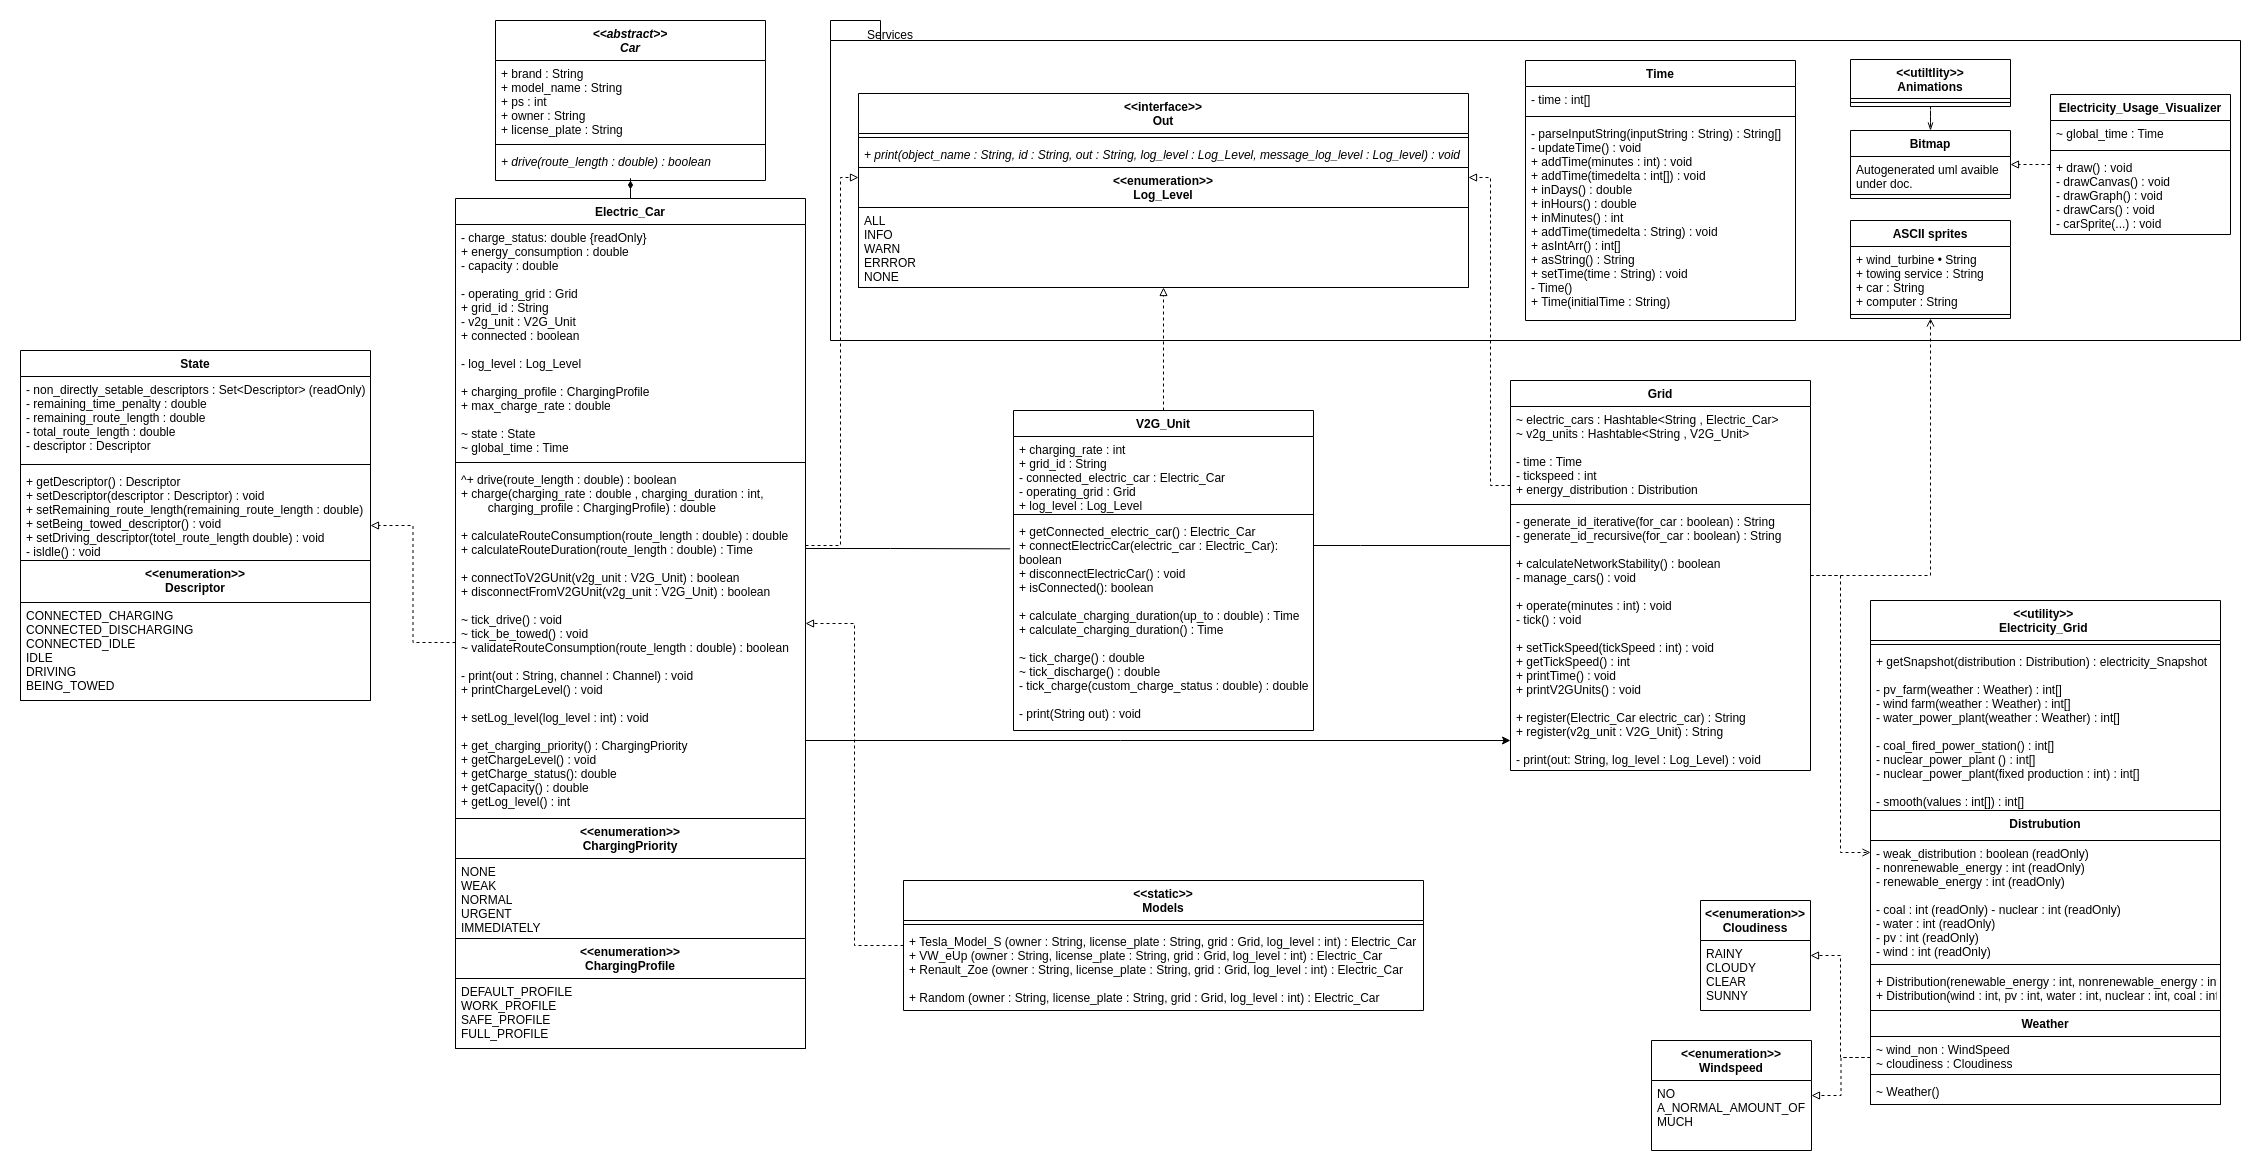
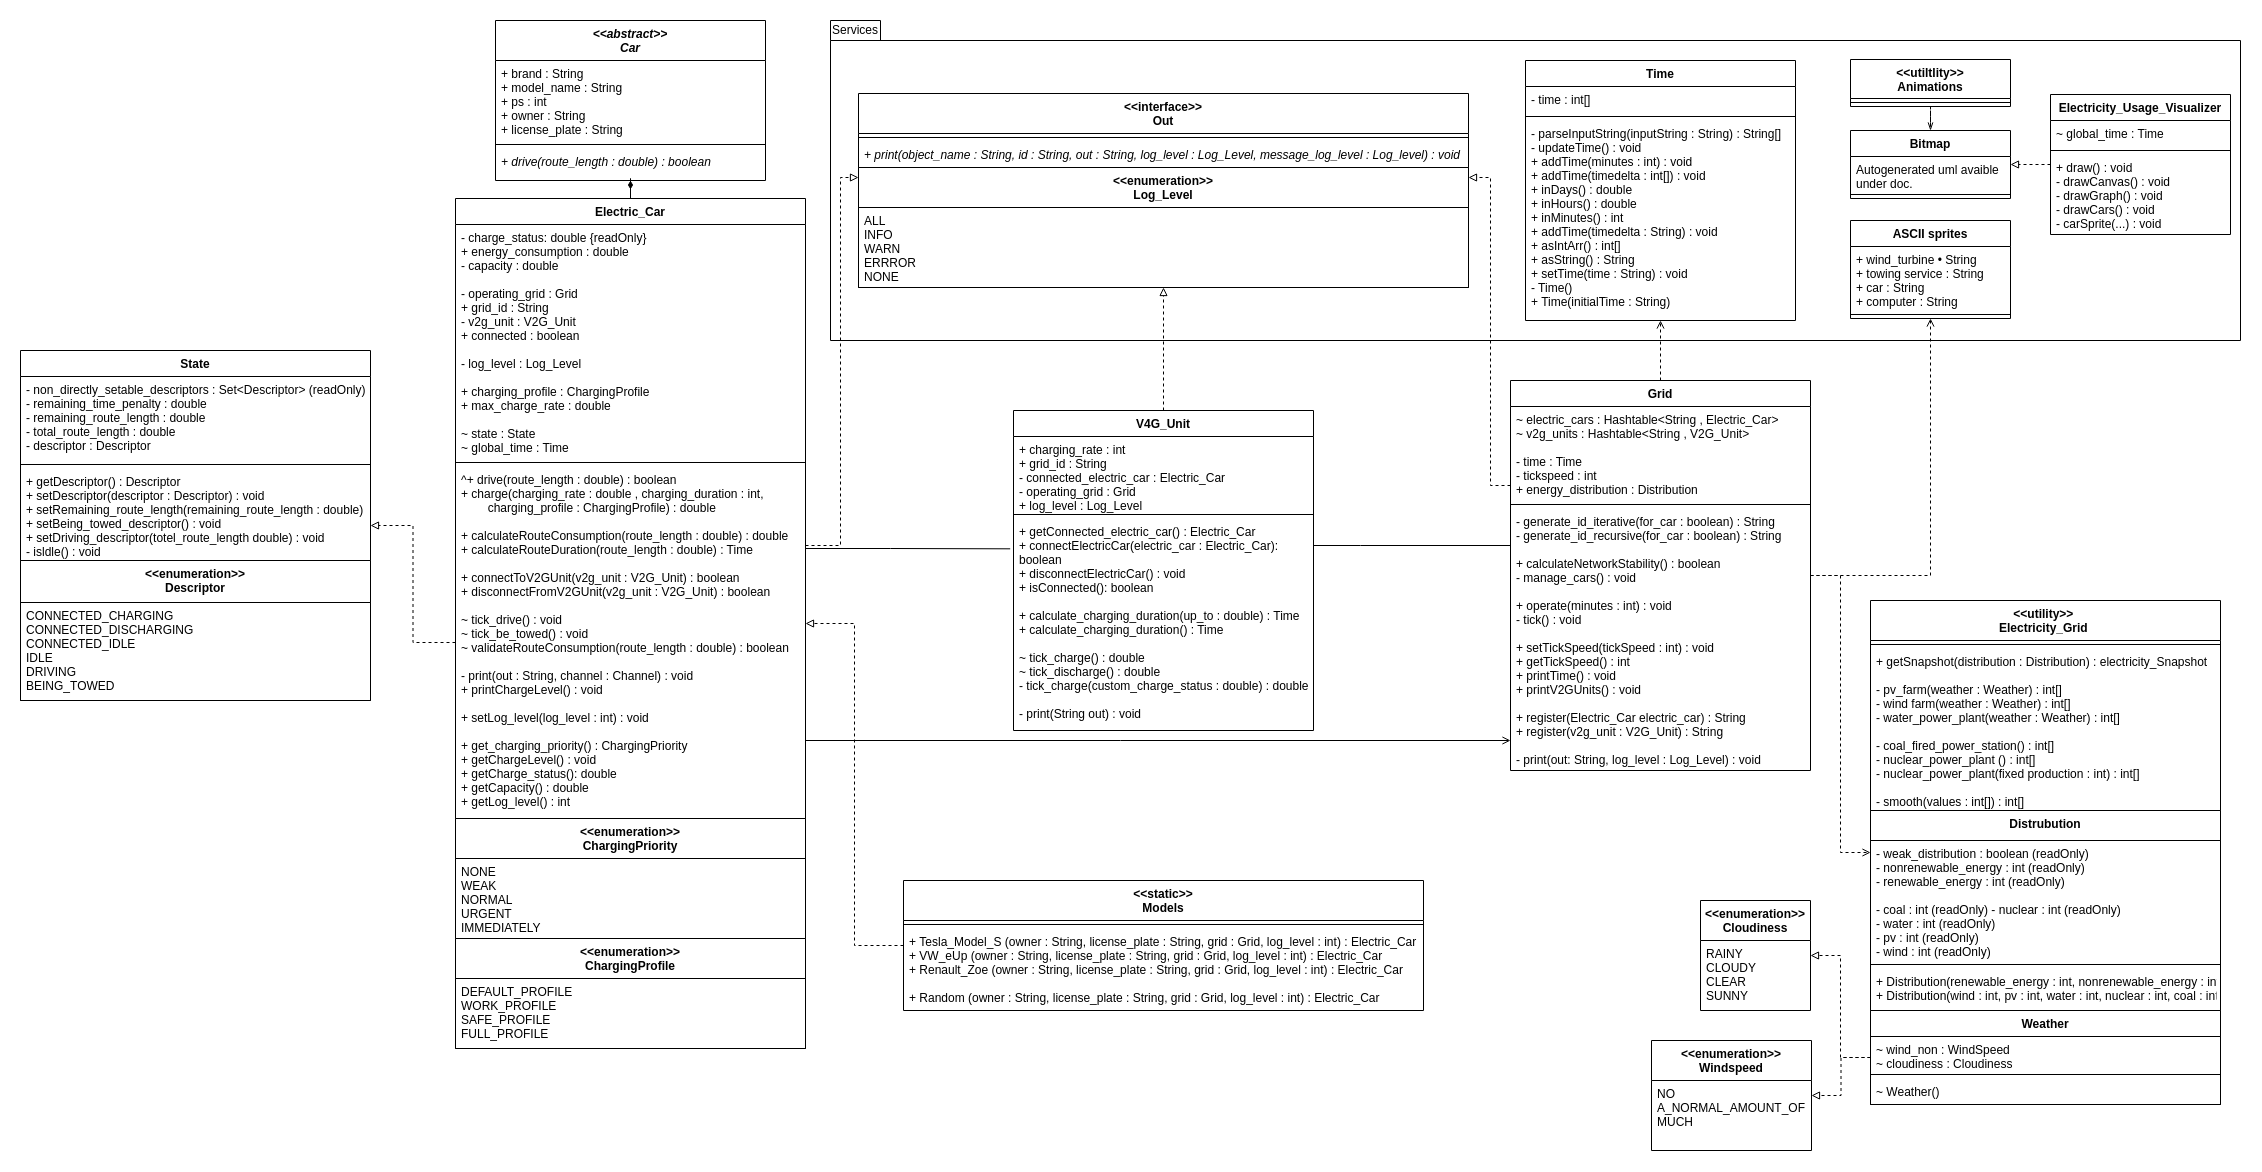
- <mxCell id="49" value="Services" style="text;html=1;strokeColor=none;fillColor=none;align=center;verticalAlign=middle;whiteSpace=wrap;rounded=0;" parent="1" vertex="1"><mxGeometry x="865" y="25" width="50" height="20" as="geometry" /></mxCell>
+ <mxCell id="49" value="Services" style="text;html=1;strokeColor=none;fillColor=none;align=center;verticalAlign=middle;whiteSpace=wrap;rounded=0;" parent="1" vertex="1"><mxGeometry x="830" y="20" width="50" height="20" as="geometry" /></mxCell>
+ <mxCell id="25" style="edgeStyle=orthogonalEdgeStyle;rounded=0;orthogonalLoop=1;jettySize=auto;html=1;dashed=1;endArrow=open;endFill=0;" parent="1" source="28" target="36" edge="1"><mxGeometry relative="1" as="geometry" /></mxCell>
- <mxCell id="20" value="V2G_Unit" style="swimlane;fontStyle=1;align=center;verticalAlign=top;childLayout=stackLayout;horizontal=1;startSize=26;horizontalStack=0;resizeParent=1;resizeParentMax=0;resizeLast=0;collapsible=1;marginBottom=0;" parent="1" vertex="1"><mxGeometry x="1013" y="410" width="300" height="320" as="geometry" /></mxCell>
+ <mxCell id="20" value="V4G_Unit" style="swimlane;fontStyle=1;align=center;verticalAlign=top;childLayout=stackLayout;horizontal=1;startSize=26;horizontalStack=0;resizeParent=1;resizeParentMax=0;resizeLast=0;collapsible=1;marginBottom=0;" parent="1" vertex="1"><mxGeometry x="1013" y="410" width="300" height="320" as="geometry" /></mxCell>
- <mxCell id="5" style="edgeStyle=orthogonalEdgeStyle;rounded=0;orthogonalLoop=1;jettySize=auto;html=1;" parent="1" source="6" target="28" edge="1"><mxGeometry relative="1" as="geometry"><Array as="points"><mxPoint x="1120" y="740" /><mxPoint x="1120" y="740" /></Array></mxGeometry></mxCell>
+ <mxCell id="5" style="edgeStyle=orthogonalEdgeStyle;rounded=0;orthogonalLoop=1;jettySize=auto;html=1;endArrow=open;" parent="1" source="6" target="28" edge="1"><mxGeometry relative="1" as="geometry"><Array as="points"><mxPoint x="1120" y="740" /><mxPoint x="1120" y="740" /></Array></mxGeometry></mxCell>
